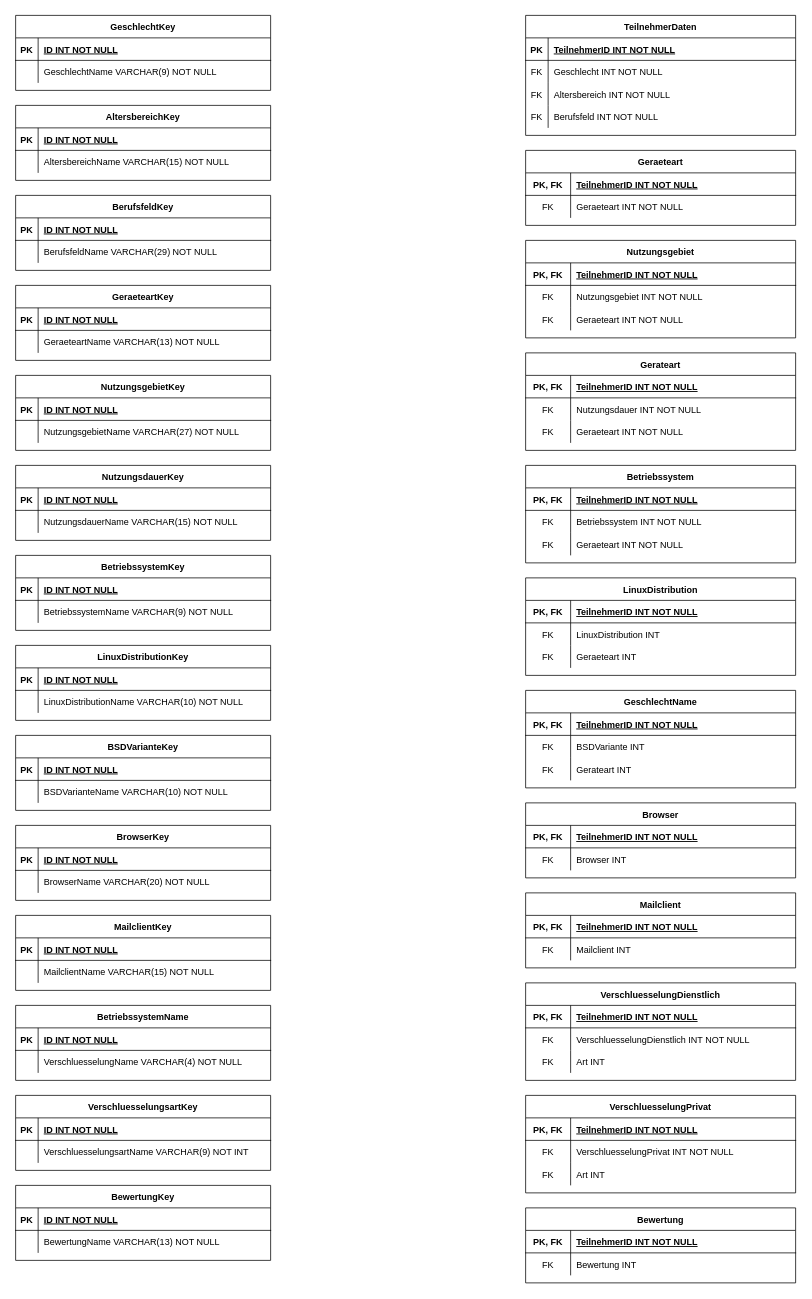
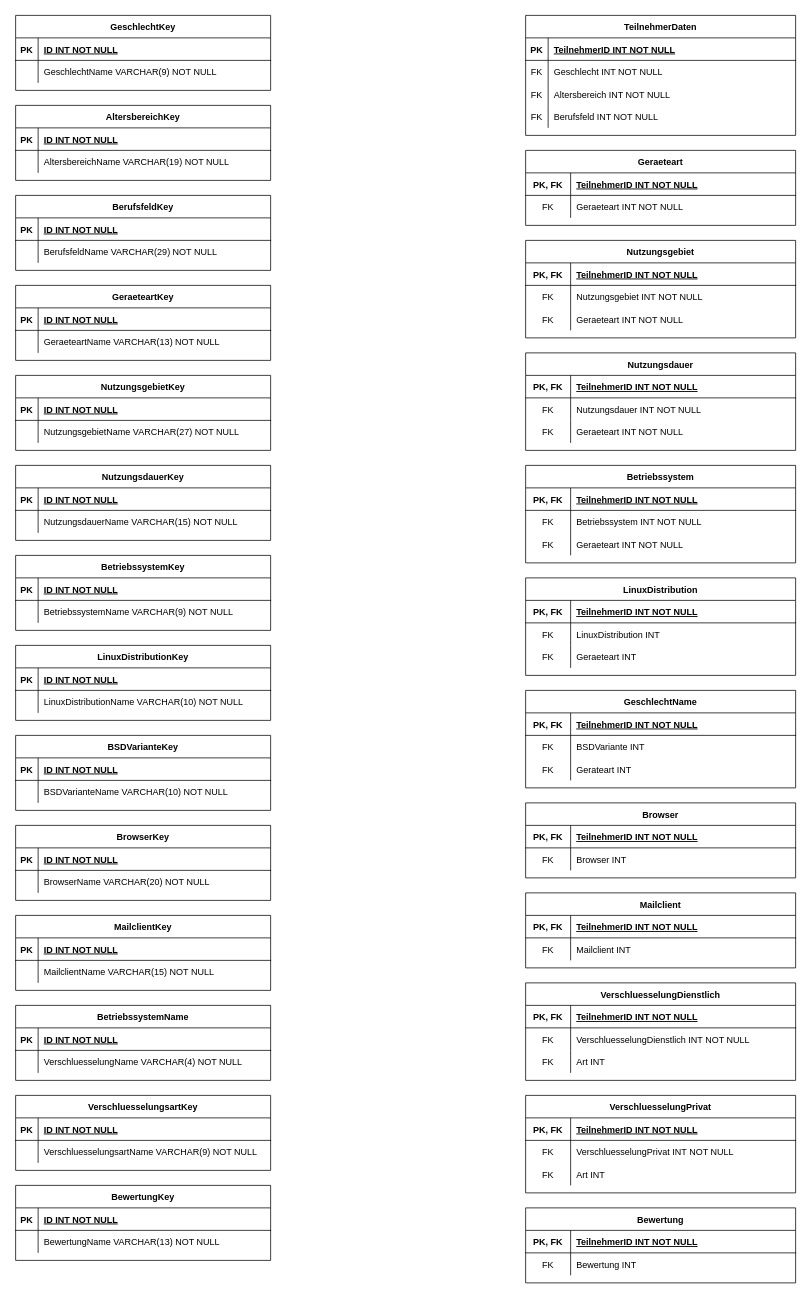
- <mxCell id="15" value="AltersbereichName VARCHAR(15) NOT NULL" style="shape=partialRectangle;connectable=0;fillColor=none;top=0;left=0;bottom=0;right=0;align=left;spacingLeft=6;overflow=hidden;" vertex="1" parent="13"><mxGeometry x="30" width="310.0" height="30" as="geometry"><mxRectangle width="310.0" height="30" as="alternateBounds" /></mxGeometry></mxCell>
+ <mxCell id="15" value="AltersbereichName VARCHAR(19) NOT NULL" style="shape=partialRectangle;connectable=0;fillColor=none;top=0;left=0;bottom=0;right=0;align=left;spacingLeft=6;overflow=hidden;" vertex="1" parent="13"><mxGeometry x="30" width="310.0" height="30" as="geometry"><mxRectangle width="310.0" height="30" as="alternateBounds" /></mxGeometry></mxCell>
- <mxCell id="130" value="Gerateart" style="shape=table;startSize=30;container=1;collapsible=1;childLayout=tableLayout;fixedRows=1;rowLines=0;fontStyle=1;align=center;resizeLast=1;" vertex="1" parent="1"><mxGeometry x="700" y="470" width="360" height="130" as="geometry" /></mxCell>
+ <mxCell id="130" value="Nutzungsdauer" style="shape=table;startSize=30;container=1;collapsible=1;childLayout=tableLayout;fixedRows=1;rowLines=0;fontStyle=1;align=center;resizeLast=1;" vertex="1" parent="1"><mxGeometry x="700" y="470" width="360" height="130" as="geometry" /></mxCell>
- <mxCell id="92" value="VerschluesselungsartName VARCHAR(9) NOT INT" style="shape=partialRectangle;connectable=0;fillColor=none;top=0;left=0;bottom=0;right=0;align=left;spacingLeft=6;overflow=hidden;" vertex="1" parent="90"><mxGeometry x="30" width="310" height="30" as="geometry"><mxRectangle width="310" height="30" as="alternateBounds" /></mxGeometry></mxCell>
+ <mxCell id="92" value="VerschluesselungsartName VARCHAR(9) NOT NULL" style="shape=partialRectangle;connectable=0;fillColor=none;top=0;left=0;bottom=0;right=0;align=left;spacingLeft=6;overflow=hidden;" vertex="1" parent="90"><mxGeometry x="30" width="310" height="30" as="geometry"><mxRectangle width="310" height="30" as="alternateBounds" /></mxGeometry></mxCell>
